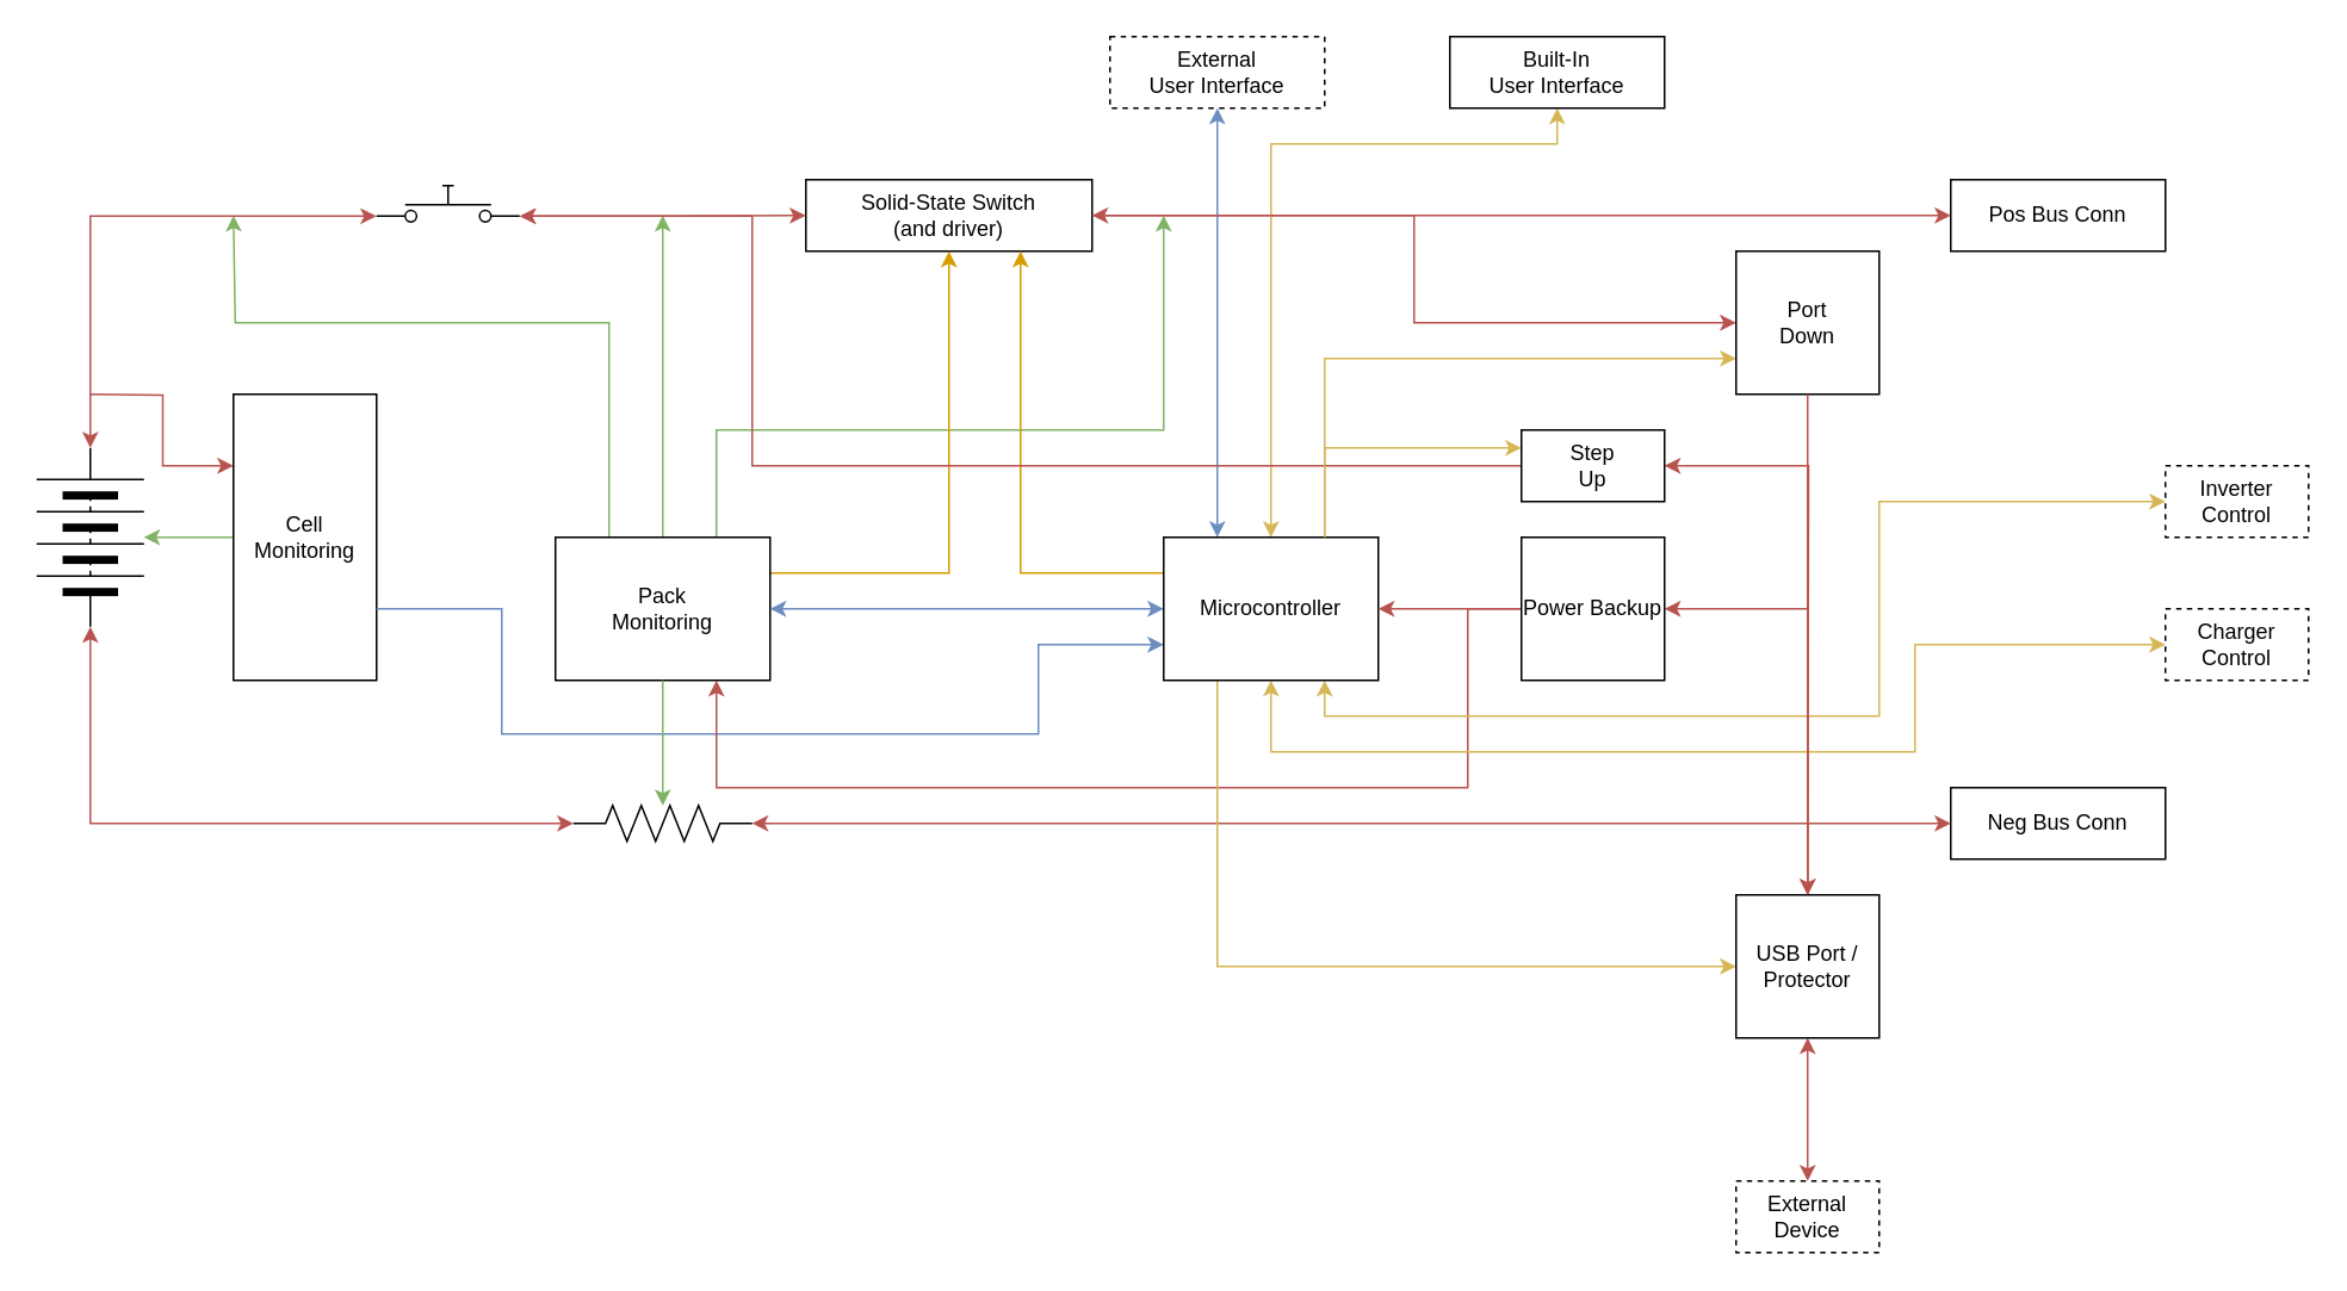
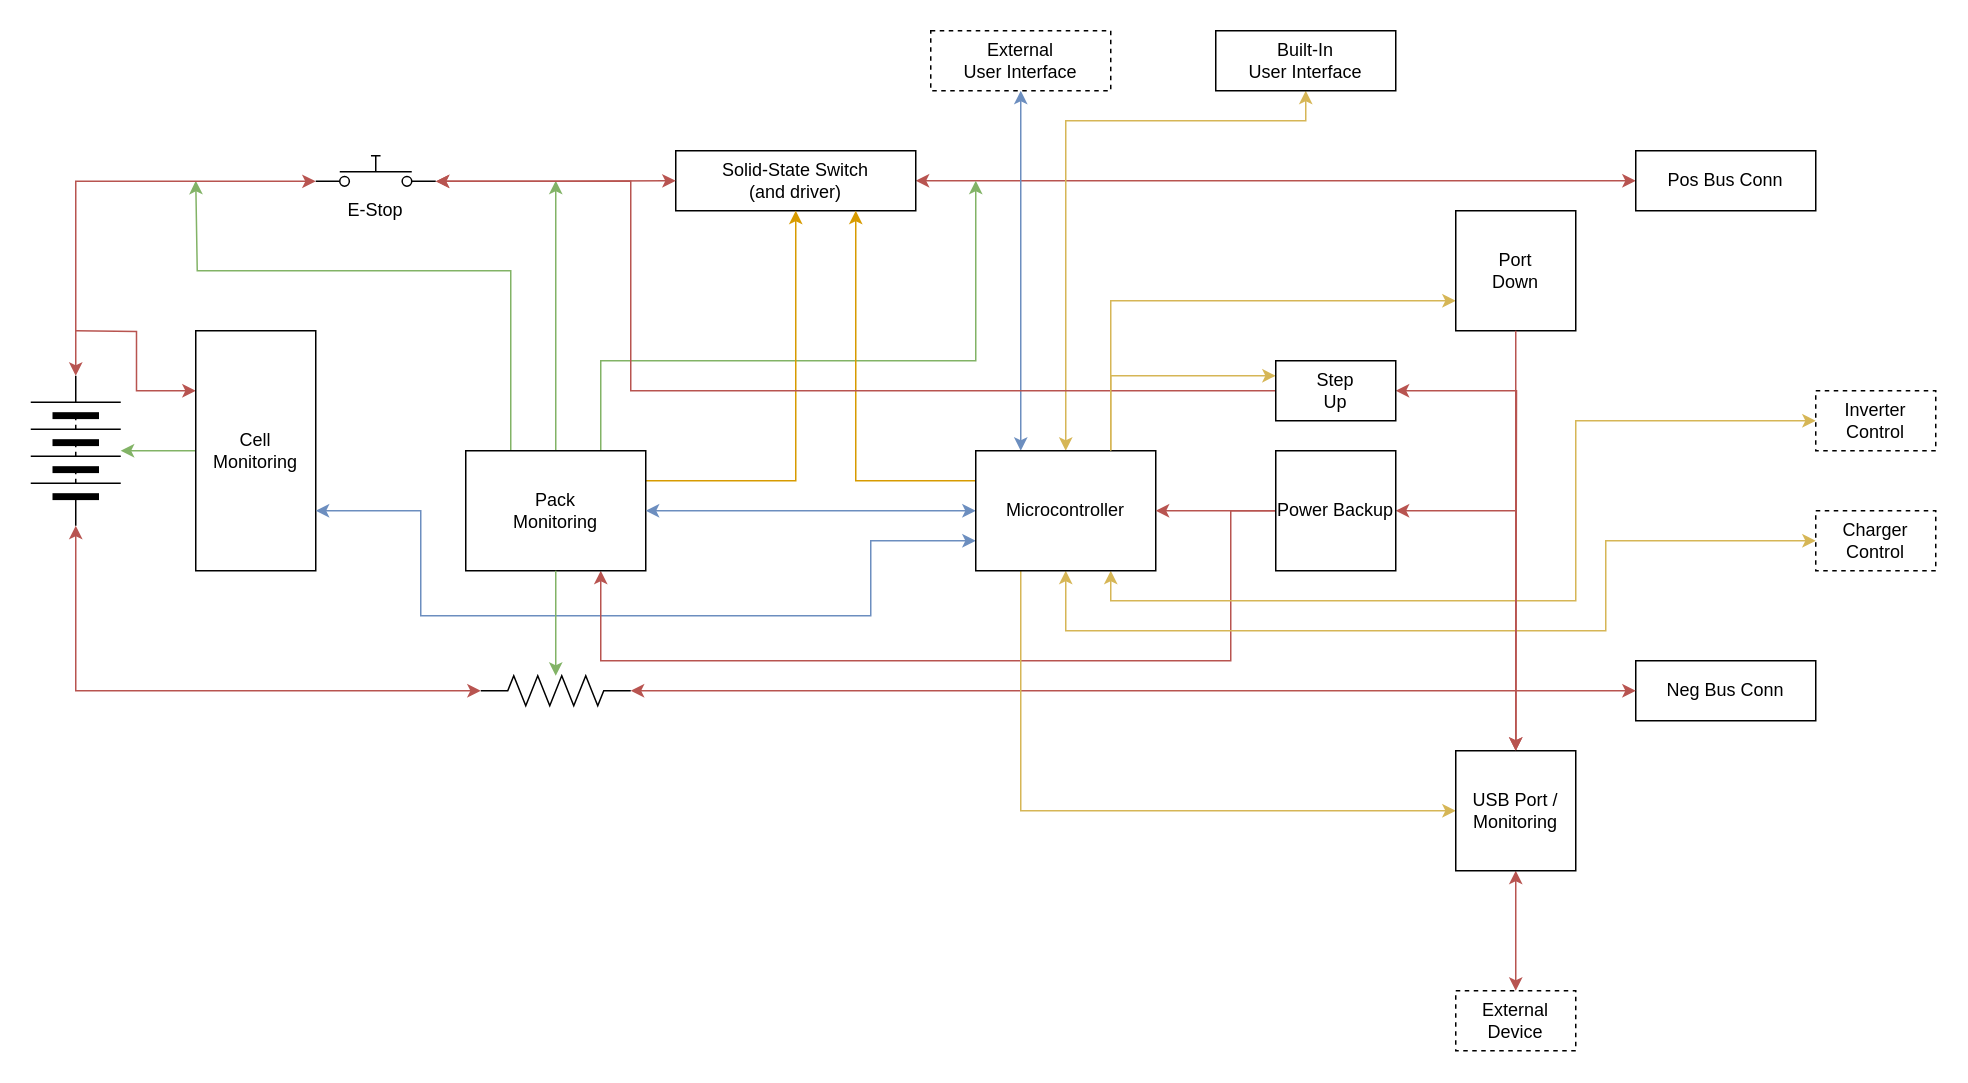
+ <mxCell id="24" value="E-Stop" style="text;html=1;align=center;verticalAlign=middle;whiteSpace=wrap;rounded=0;" parent="1" vertex="1"><mxGeometry x="220" y="124.67" width="60" height="30" as="geometry" /></mxCell>
- <mxCell id="34" style="edgeStyle=orthogonalEdgeStyle;rounded=0;orthogonalLoop=1;jettySize=auto;html=1;entryX=1;entryY=0.5;entryDx=0;entryDy=0;startArrow=classic;startFill=1;endArrow=none;endFill=0;fillColor=#f8cecc;strokeColor=#b85450;" parent="1" source="35" target="6" edge="1"><mxGeometry relative="1" as="geometry" /></mxCell>
- <mxCell id="7" style="edgeStyle=orthogonalEdgeStyle;rounded=0;orthogonalLoop=1;jettySize=auto;html=1;exitX=0;exitY=0.75;exitDx=0;exitDy=0;entryX=1;entryY=0.75;entryDx=0;entryDy=0;startArrow=classic;startFill=1;fillColor=#dae8fc;strokeColor=#6c8ebf;endArrow=none;" parent="1" source="33" target="4" edge="1"><mxGeometry relative="1" as="geometry"><Array as="points"><mxPoint x="580" y="360" /><mxPoint x="580" y="410" /><mxPoint x="280" y="410" /><mxPoint x="280" y="340" /></Array></mxGeometry></mxCell>
+ <mxCell id="7" style="edgeStyle=orthogonalEdgeStyle;rounded=0;orthogonalLoop=1;jettySize=auto;html=1;exitX=0;exitY=0.75;exitDx=0;exitDy=0;entryX=1;entryY=0.75;entryDx=0;entryDy=0;startArrow=classic;startFill=1;fillColor=#dae8fc;strokeColor=#6c8ebf;" parent="1" source="33" target="4" edge="1"><mxGeometry relative="1" as="geometry"><Array as="points"><mxPoint x="580" y="360" /><mxPoint x="580" y="410" /><mxPoint x="280" y="410" /><mxPoint x="280" y="340" /></Array></mxGeometry></mxCell>
- <mxCell id="42" value="USB Port /&lt;div&gt;Protector&lt;/div&gt;" style="rounded=0;whiteSpace=wrap;html=1;" parent="1" vertex="1"><mxGeometry x="970" y="500" width="80" height="80" as="geometry" /></mxCell>
+ <mxCell id="42" value="USB Port /&lt;div&gt;Monitoring&lt;/div&gt;" style="rounded=0;whiteSpace=wrap;html=1;" parent="1" vertex="1"><mxGeometry x="970" y="500" width="80" height="80" as="geometry" /></mxCell>
